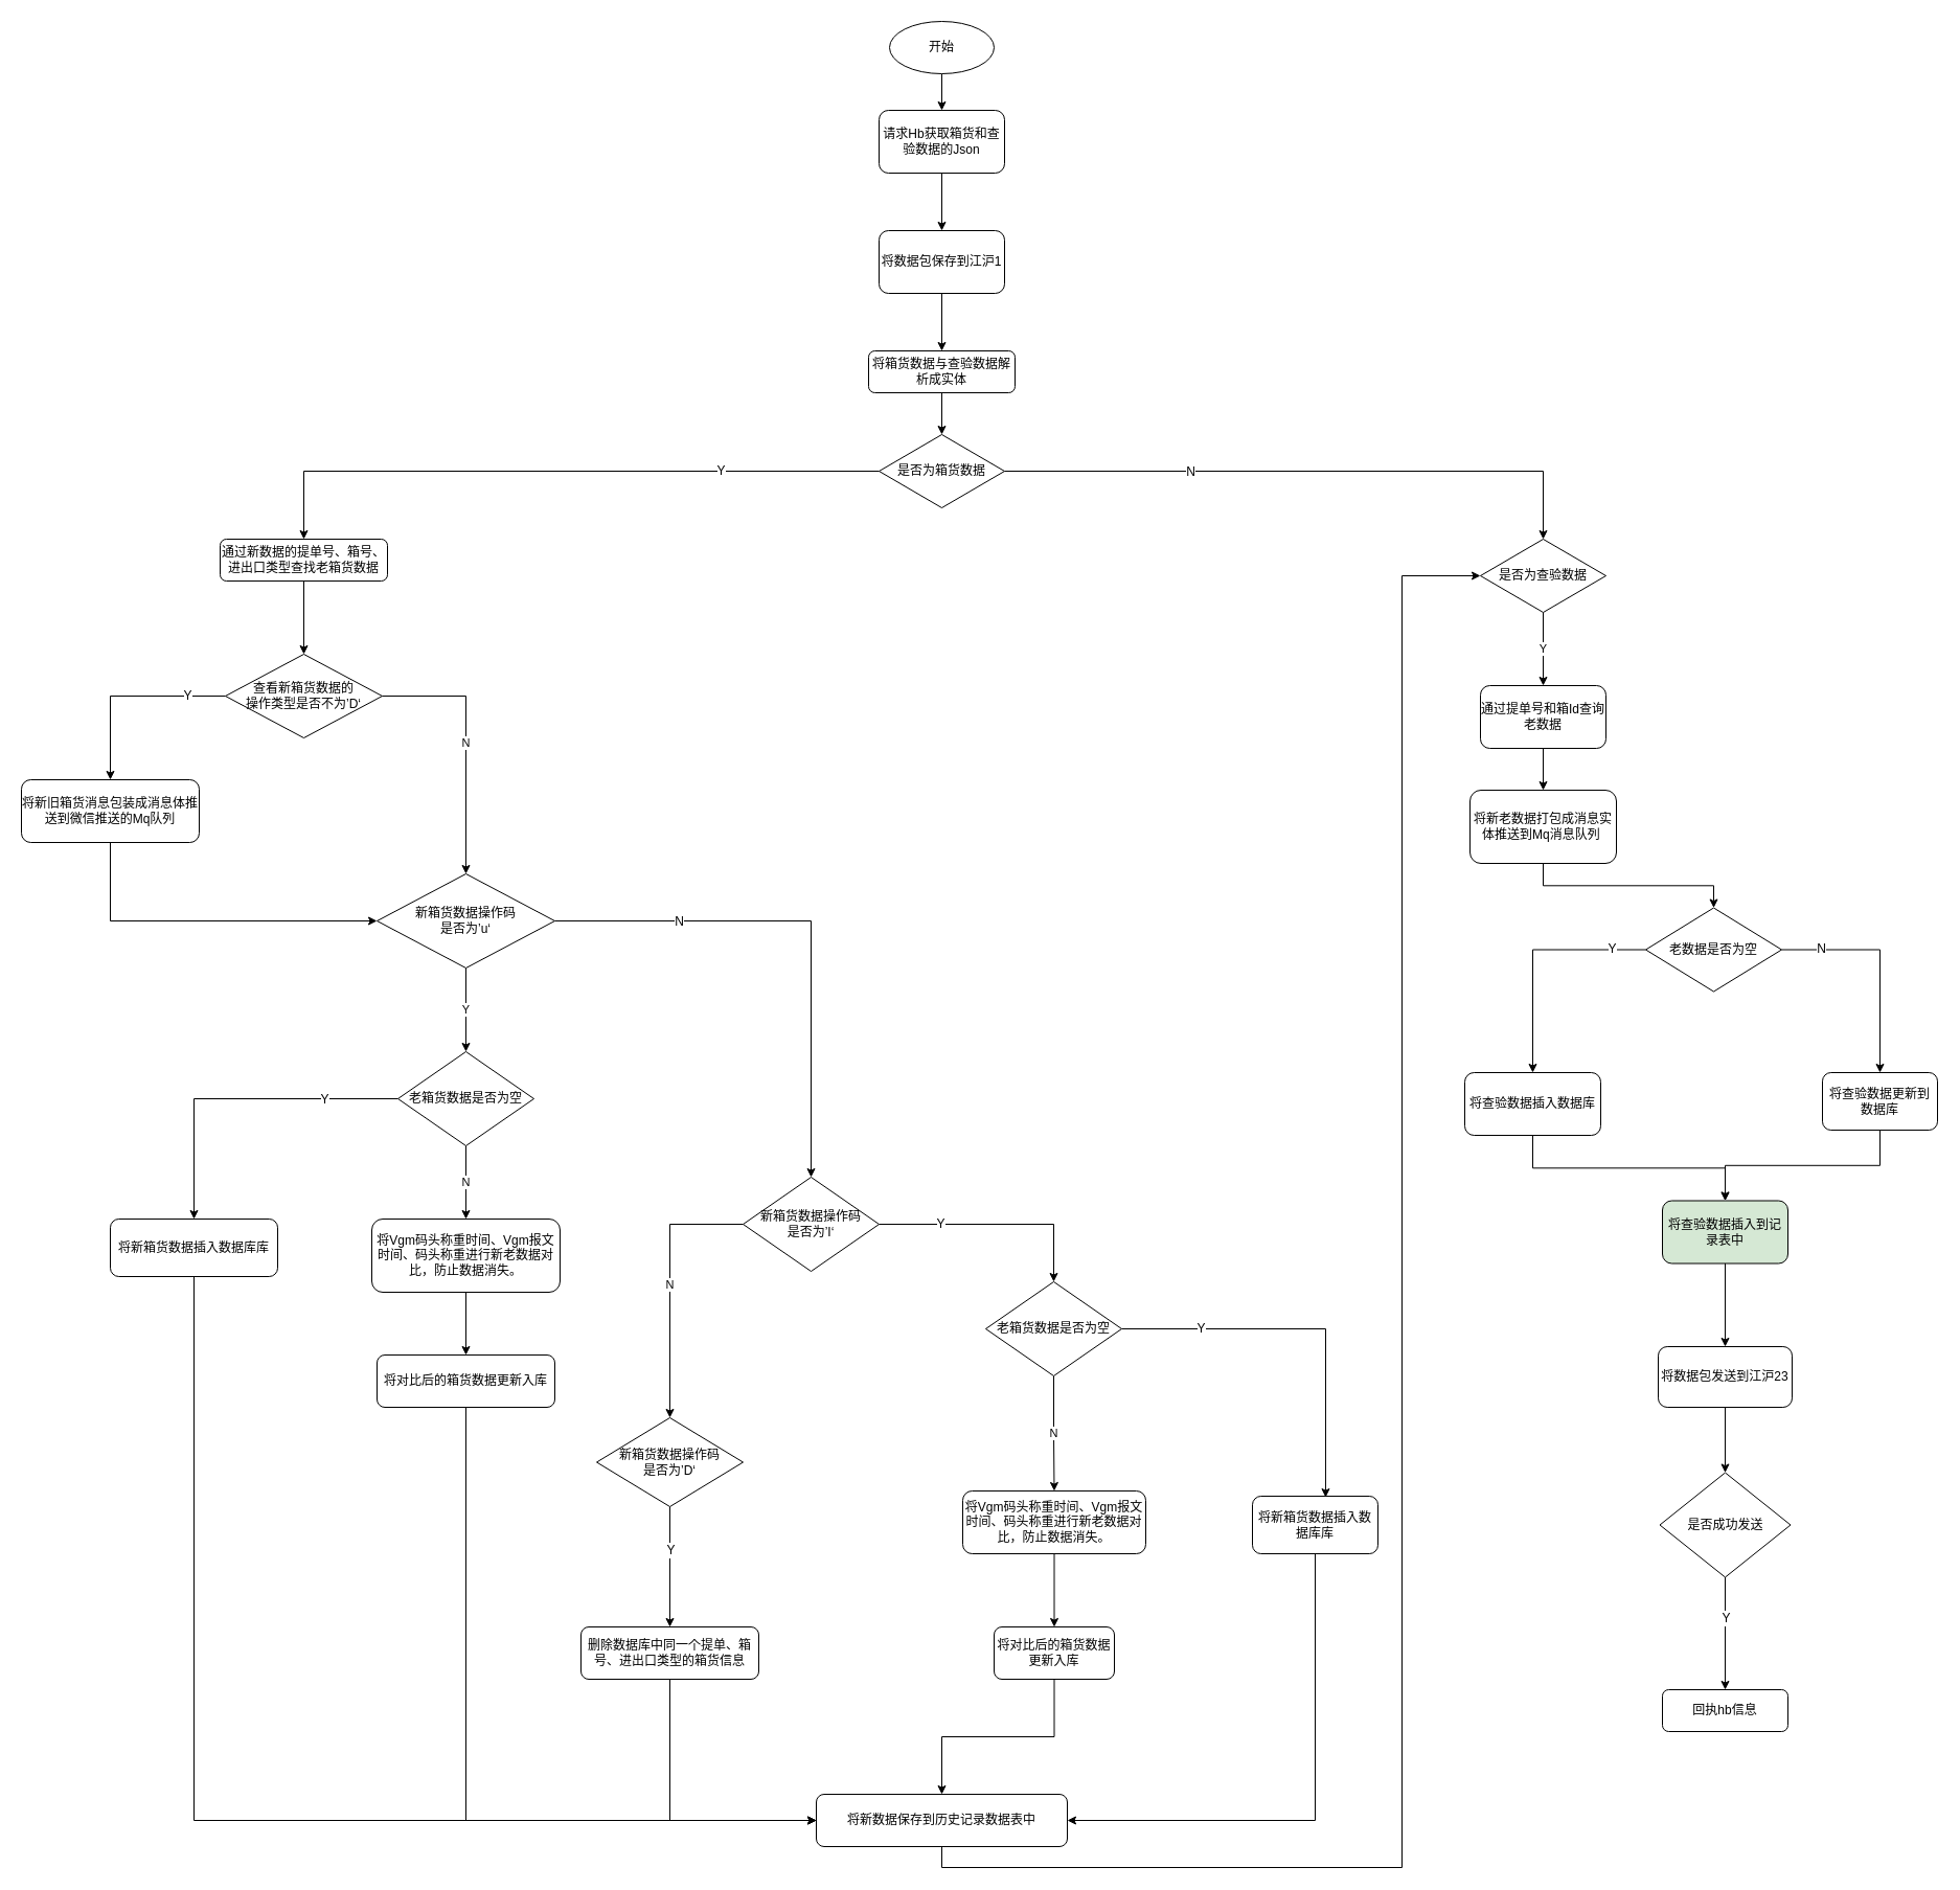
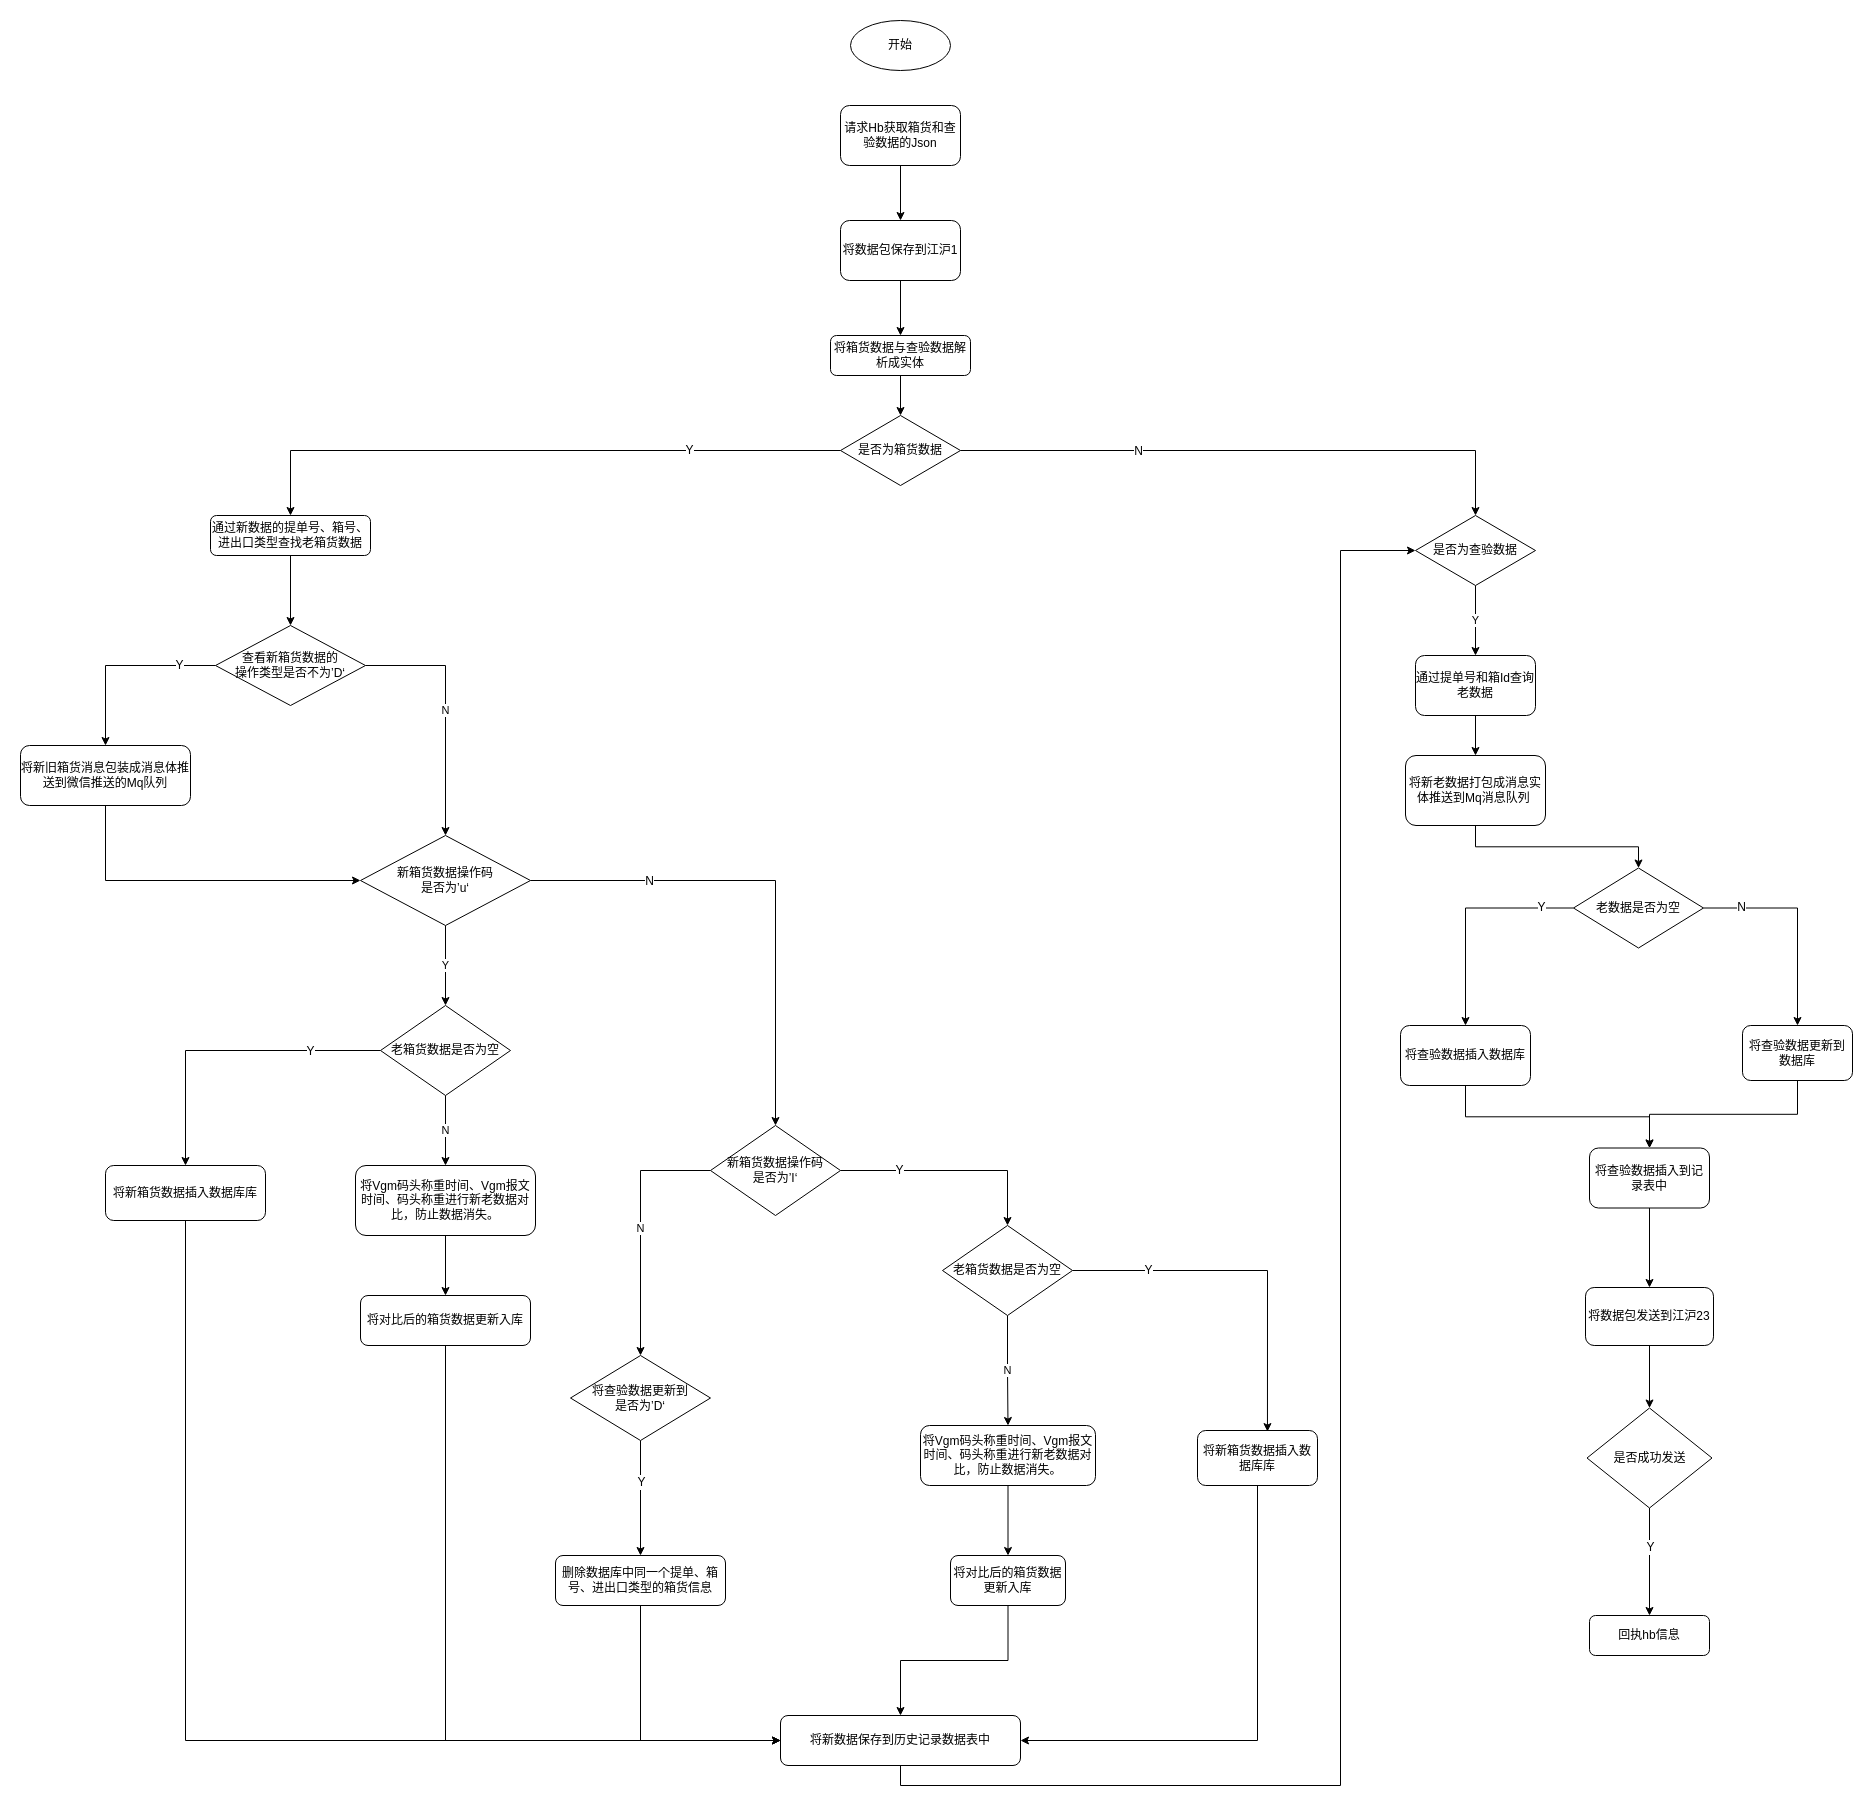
- <mxCell id="2" style="edgeStyle=orthogonalEdgeStyle;rounded=0;orthogonalLoop=1;jettySize=auto;html=1;exitX=0.5;exitY=1;exitDx=0;exitDy=0;entryX=0.5;entryY=0;entryDx=0;entryDy=0;" parent="1" source="3" target="5" edge="1"><mxGeometry relative="1" as="geometry" /></mxCell>
- <mxCell id="72" value="将查验数据插入到记录表中" style="rounded=1;whiteSpace=wrap;html=1;fillColor=#d5e8d4;" parent="1" vertex="1"><mxGeometry x="1589" y="1147.5" width="120" height="60" as="geometry" /></mxCell>
+ <mxCell id="72" value="将查验数据插入到记录表中" style="rounded=1;whiteSpace=wrap;html=1;" parent="1" vertex="1"><mxGeometry x="1589" y="1147.5" width="120" height="60" as="geometry" /></mxCell>
- <mxCell id="46" value="新箱货数据操作码&lt;br&gt;是否为’D‘" style="rhombus;whiteSpace=wrap;html=1;" parent="1" vertex="1"><mxGeometry x="570" y="1355" width="140" height="85" as="geometry" /></mxCell>
+ <mxCell id="46" value="将查验数据更新到&lt;br&gt;是否为’D‘" style="rhombus;whiteSpace=wrap;html=1;" parent="1" vertex="1"><mxGeometry x="570" y="1355" width="140" height="85" as="geometry" /></mxCell>
